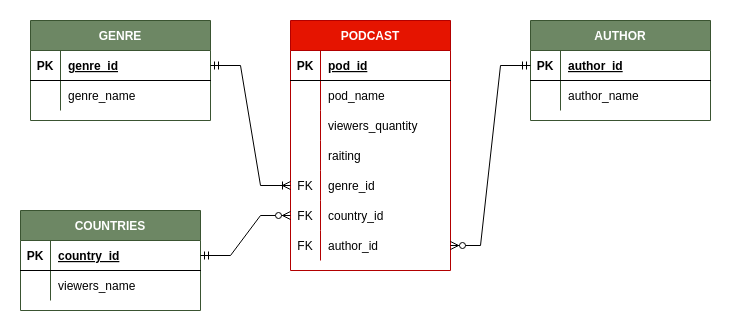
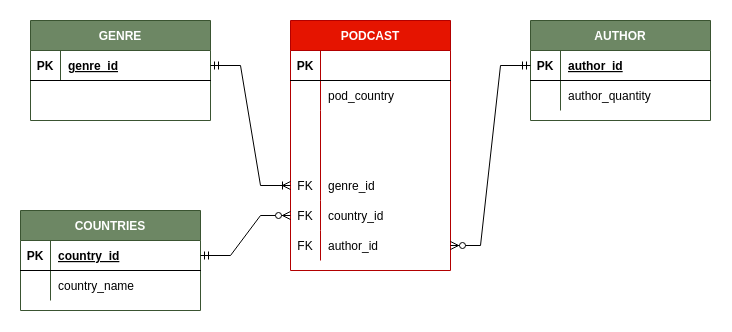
- <mxCell id="5" value="pod_id" style="shape=partialRectangle;connectable=0;fillColor=none;top=0;left=0;bottom=0;right=0;align=left;spacingLeft=6;fontStyle=5;overflow=hidden;" parent="3" vertex="1"><mxGeometry x="30" width="130" height="30" as="geometry"><mxRectangle width="130" height="30" as="alternateBounds" /></mxGeometry></mxCell>
- <mxCell id="37" value="genre_name" style="shape=partialRectangle;connectable=0;fillColor=none;top=0;left=0;bottom=0;right=0;align=left;spacingLeft=6;overflow=hidden;" parent="35" vertex="1"><mxGeometry x="30" width="150" height="30" as="geometry"><mxRectangle width="150" height="30" as="alternateBounds" /></mxGeometry></mxCell>
- <mxCell id="8" value="pod_name" style="shape=partialRectangle;connectable=0;fillColor=none;top=0;left=0;bottom=0;right=0;align=left;spacingLeft=6;overflow=hidden;" parent="6" vertex="1"><mxGeometry x="30" width="130" height="30" as="geometry"><mxRectangle width="130" height="30" as="alternateBounds" /></mxGeometry></mxCell>
+ <mxCell id="8" value="pod_country" style="shape=partialRectangle;connectable=0;fillColor=none;top=0;left=0;bottom=0;right=0;align=left;spacingLeft=6;overflow=hidden;" parent="6" vertex="1"><mxGeometry x="30" width="130" height="30" as="geometry"><mxRectangle width="130" height="30" as="alternateBounds" /></mxGeometry></mxCell>
- <mxCell id="30" value="author_name" style="shape=partialRectangle;connectable=0;fillColor=none;top=0;left=0;bottom=0;right=0;align=left;spacingLeft=6;overflow=hidden;" parent="28" vertex="1"><mxGeometry x="30" width="150" height="30" as="geometry"><mxRectangle width="150" height="30" as="alternateBounds" /></mxGeometry></mxCell>
+ <mxCell id="30" value="author_quantity" style="shape=partialRectangle;connectable=0;fillColor=none;top=0;left=0;bottom=0;right=0;align=left;spacingLeft=6;overflow=hidden;" parent="28" vertex="1"><mxGeometry x="30" width="150" height="30" as="geometry"><mxRectangle width="150" height="30" as="alternateBounds" /></mxGeometry></mxCell>
- <mxCell id="11" value="viewers_quantity" style="shape=partialRectangle;connectable=0;fillColor=none;top=0;left=0;bottom=0;right=0;align=left;spacingLeft=6;overflow=hidden;" parent="9" vertex="1"><mxGeometry x="30" width="130" height="30" as="geometry"><mxRectangle width="130" height="30" as="alternateBounds" /></mxGeometry></mxCell>
- <mxCell id="14" value="raiting" style="shape=partialRectangle;connectable=0;fillColor=none;top=0;left=0;bottom=0;right=0;align=left;spacingLeft=6;overflow=hidden;" parent="12" vertex="1"><mxGeometry x="30" width="130" height="30" as="geometry"><mxRectangle width="130" height="30" as="alternateBounds" /></mxGeometry></mxCell>
- <mxCell id="45" value="viewers_name" style="shape=partialRectangle;connectable=0;fillColor=none;top=0;left=0;bottom=0;right=0;align=left;spacingLeft=6;overflow=hidden;" parent="43" vertex="1"><mxGeometry x="30" width="150" height="30" as="geometry"><mxRectangle width="150" height="30" as="alternateBounds" /></mxGeometry></mxCell>
+ <mxCell id="45" value="country_name" style="shape=partialRectangle;connectable=0;fillColor=none;top=0;left=0;bottom=0;right=0;align=left;spacingLeft=6;overflow=hidden;" parent="43" vertex="1"><mxGeometry x="30" width="150" height="30" as="geometry"><mxRectangle width="150" height="30" as="alternateBounds" /></mxGeometry></mxCell>
